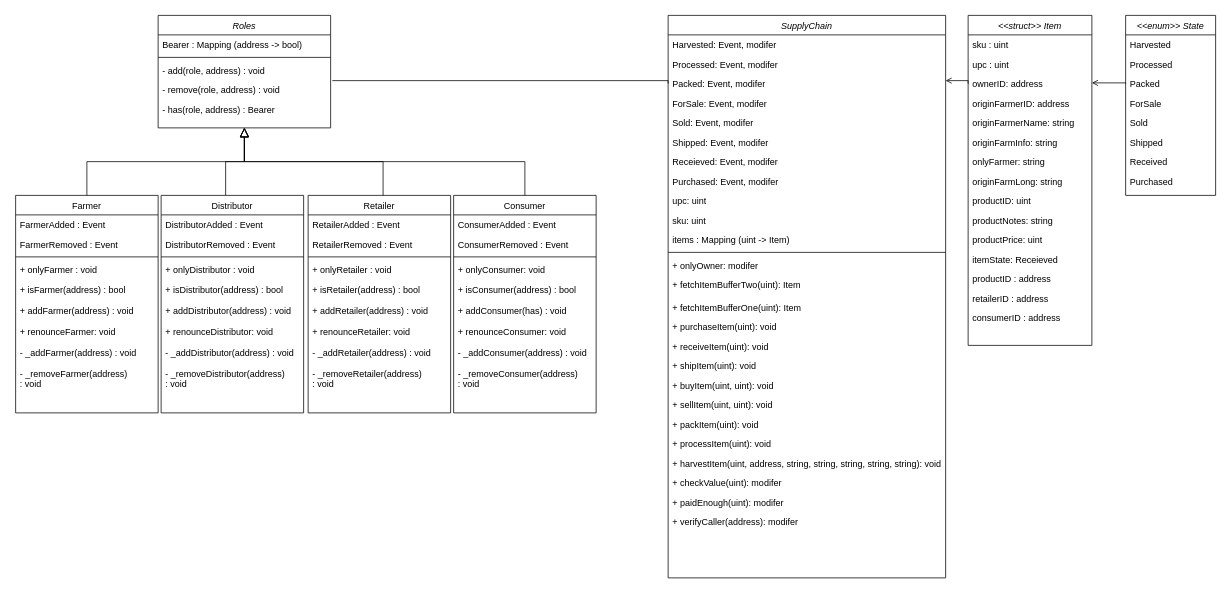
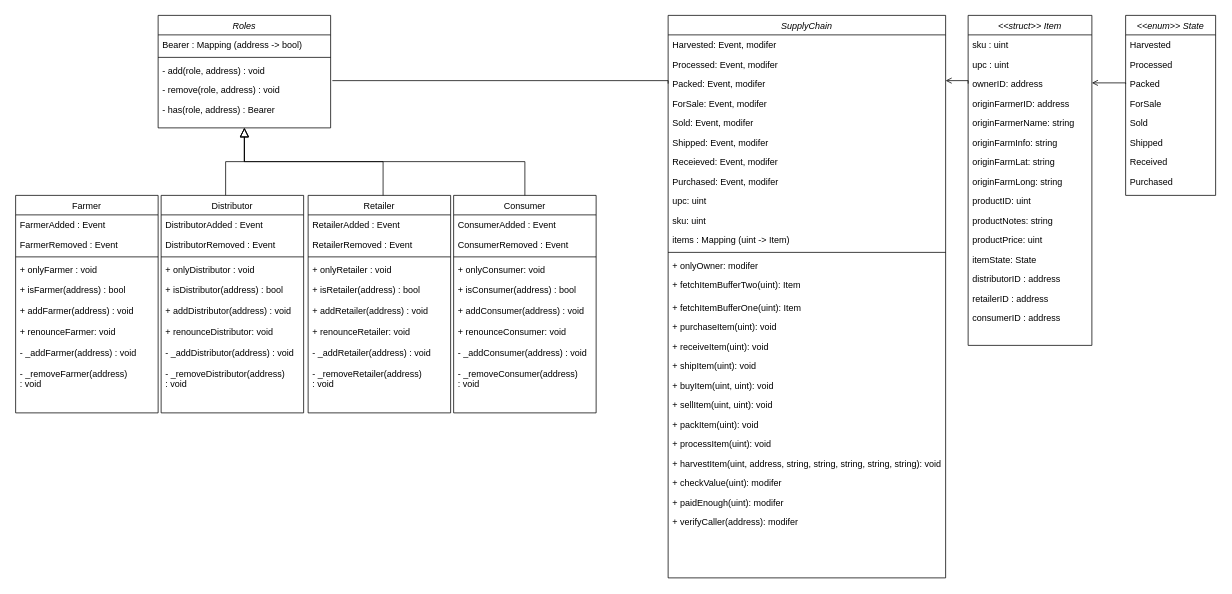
- <mxCell id="18" value="" style="endArrow=block;endSize=10;endFill=0;shadow=0;strokeWidth=1;rounded=0;edgeStyle=elbowEdgeStyle;elbow=vertical;" parent="1" source="8" target="2" edge="1"><mxGeometry width="160" relative="1" as="geometry"><mxPoint x="190" y="103" as="sourcePoint" /><mxPoint x="190" y="103" as="targetPoint" /></mxGeometry></mxCell>
- <mxCell id="86" value="onlyFarmer: string" style="text;align=left;verticalAlign=top;spacingLeft=4;spacingRight=4;overflow=hidden;rotatable=0;points=[[0,0.5],[1,0.5]];portConstraint=eastwest;" vertex="1" parent="79"><mxGeometry y="182" width="165" height="26" as="geometry" /></mxCell>
+ <mxCell id="86" value="originFarmLat: string" style="text;align=left;verticalAlign=top;spacingLeft=4;spacingRight=4;overflow=hidden;rotatable=0;points=[[0,0.5],[1,0.5]];portConstraint=eastwest;" vertex="1" parent="79"><mxGeometry y="182" width="165" height="26" as="geometry" /></mxCell>
- <mxCell id="91" value="itemState: Receieved" style="text;align=left;verticalAlign=top;spacingLeft=4;spacingRight=4;overflow=hidden;rotatable=0;points=[[0,0.5],[1,0.5]];portConstraint=eastwest;" vertex="1" parent="79"><mxGeometry y="312" width="165" height="26" as="geometry" /></mxCell>
+ <mxCell id="91" value="itemState: State" style="text;align=left;verticalAlign=top;spacingLeft=4;spacingRight=4;overflow=hidden;rotatable=0;points=[[0,0.5],[1,0.5]];portConstraint=eastwest;" vertex="1" parent="79"><mxGeometry y="312" width="165" height="26" as="geometry" /></mxCell>
- <mxCell id="92" value="productID : address" style="text;align=left;verticalAlign=top;spacingLeft=4;spacingRight=4;overflow=hidden;rotatable=0;points=[[0,0.5],[1,0.5]];portConstraint=eastwest;" vertex="1" parent="79"><mxGeometry y="338" width="165" height="26" as="geometry" /></mxCell>
+ <mxCell id="92" value="distributorID : address" style="text;align=left;verticalAlign=top;spacingLeft=4;spacingRight=4;overflow=hidden;rotatable=0;points=[[0,0.5],[1,0.5]];portConstraint=eastwest;" vertex="1" parent="79"><mxGeometry y="338" width="165" height="26" as="geometry" /></mxCell>
- <mxCell id="46" value="+ addConsumer(has) : void" style="text;align=left;verticalAlign=top;spacingLeft=4;spacingRight=4;overflow=hidden;rotatable=0;points=[[0,0.5],[1,0.5]];portConstraint=eastwest;" vertex="1" parent="40"><mxGeometry y="140" width="190" height="28" as="geometry" /></mxCell>
+ <mxCell id="46" value="+ addConsumer(address) : void" style="text;align=left;verticalAlign=top;spacingLeft=4;spacingRight=4;overflow=hidden;rotatable=0;points=[[0,0.5],[1,0.5]];portConstraint=eastwest;" vertex="1" parent="40"><mxGeometry y="140" width="190" height="28" as="geometry" /></mxCell>
